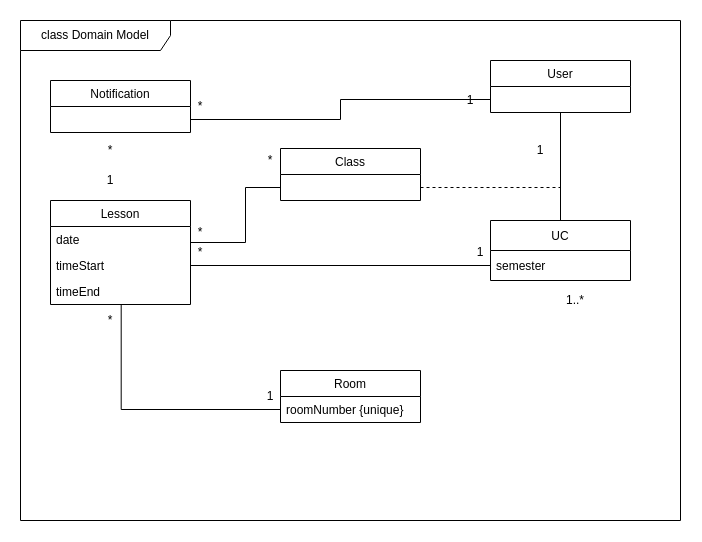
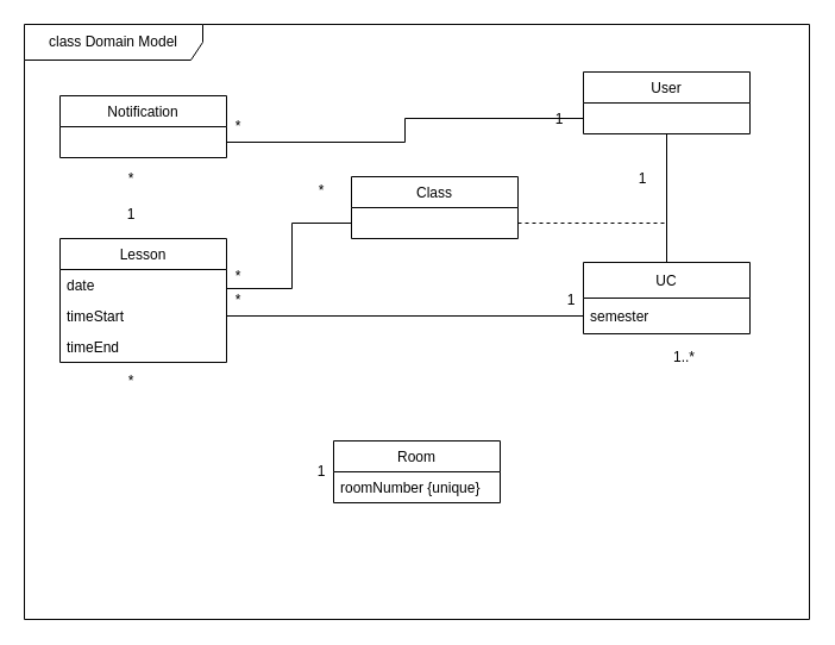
- <mxCell id="16" value="Class" style="swimlane;fontStyle=0;childLayout=stackLayout;horizontal=1;startSize=26;fillColor=none;horizontalStack=0;resizeParent=1;resizeParentMax=0;resizeLast=0;collapsible=1;marginBottom=0;" parent="1" vertex="1"><mxGeometry x="280" y="148" width="140" height="52" as="geometry" /></mxCell>
+ <mxCell id="16" value="Class" style="swimlane;fontStyle=0;childLayout=stackLayout;horizontal=1;startSize=26;fillColor=none;horizontalStack=0;resizeParent=1;resizeParentMax=0;resizeLast=0;collapsible=1;marginBottom=0;" parent="1" vertex="1"><mxGeometry x="295" y="148" width="140" height="52" as="geometry" /></mxCell>
- <mxCell id="6" style="edgeStyle=orthogonalEdgeStyle;rounded=0;orthogonalLoop=1;jettySize=auto;html=1;exitX=0;exitY=0.5;exitDx=0;exitDy=0;endArrow=none;endFill=0;entryX=0.505;entryY=1.009;entryDx=0;entryDy=0;entryPerimeter=0;" parent="1" source="8" target="14" edge="1"><mxGeometry relative="1" as="geometry"><mxPoint x="170" y="280" as="targetPoint" /><Array as="points" /></mxGeometry></mxCell>
